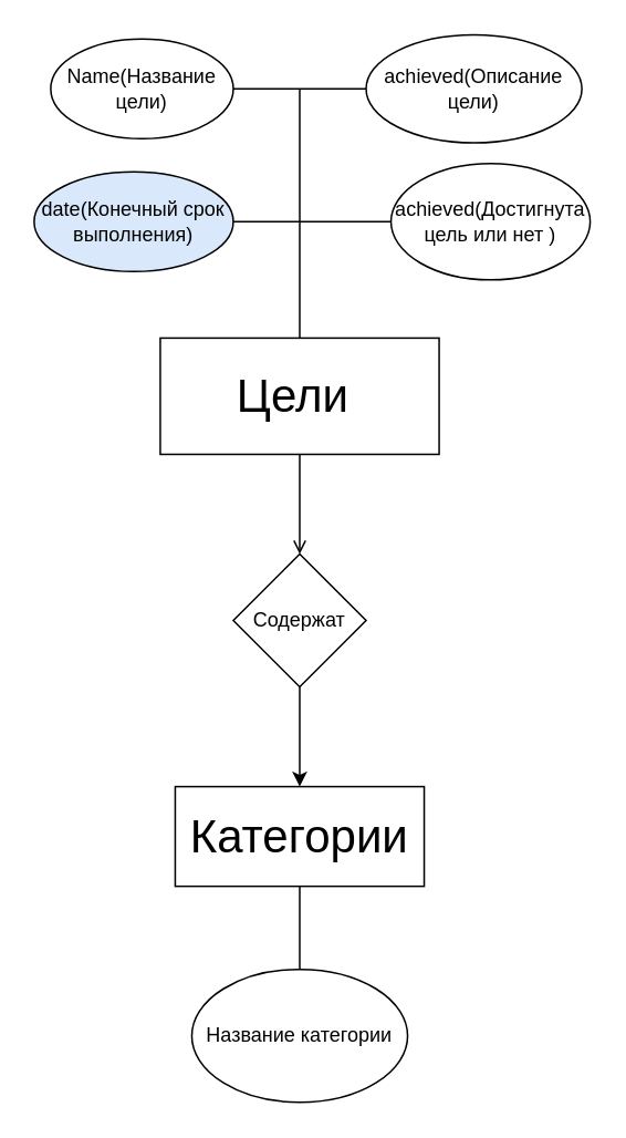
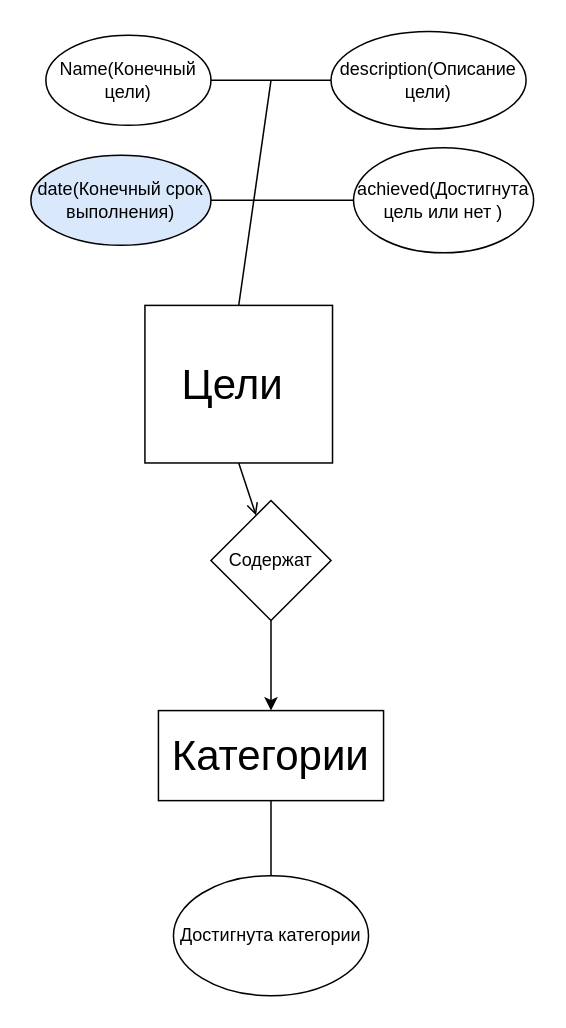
- <mxCell id="5" value="Name(Название цели)" style="ellipse;whiteSpace=wrap;html=1;" parent="1" vertex="1"><mxGeometry x="30" y="23" width="110" height="60" as="geometry" /></mxCell>
+ <mxCell id="5" value="Name(Конечный цели)" style="ellipse;whiteSpace=wrap;html=1;" parent="1" vertex="1"><mxGeometry x="30" y="23" width="110" height="60" as="geometry" /></mxCell>
- <mxCell id="7" value="achieved(Описание цели)" style="ellipse;whiteSpace=wrap;html=1;" parent="1" vertex="1"><mxGeometry x="220" y="20.5" width="130" height="65" as="geometry" /></mxCell>
+ <mxCell id="7" value="description(Описание цели)" style="ellipse;whiteSpace=wrap;html=1;" parent="1" vertex="1"><mxGeometry x="220" y="20.5" width="130" height="65" as="geometry" /></mxCell>
- <mxCell id="2" value="&lt;span style=&quot;font-size: 28px;&quot;&gt;Цели&amp;nbsp;&lt;/span&gt;" style="rounded=0;whiteSpace=wrap;html=1;" parent="1" vertex="1"><mxGeometry x="96" y="203" width="168" height="70" as="geometry" /></mxCell>
+ <mxCell id="2" value="&lt;span style=&quot;font-size: 28px;&quot;&gt;Цели&amp;nbsp;&lt;/span&gt;" style="rounded=0;whiteSpace=wrap;html=1;" parent="1" vertex="1"><mxGeometry x="96" y="203" width="125" height="105" as="geometry" /></mxCell>
- <mxCell id="17" value="Название категории" style="ellipse;whiteSpace=wrap;html=1;" vertex="1" parent="1"><mxGeometry x="115" y="583" width="130" height="80" as="geometry" /></mxCell>
+ <mxCell id="17" value="Достигнута категории" style="ellipse;whiteSpace=wrap;html=1;" vertex="1" parent="1"><mxGeometry x="115" y="583" width="130" height="80" as="geometry" /></mxCell>
